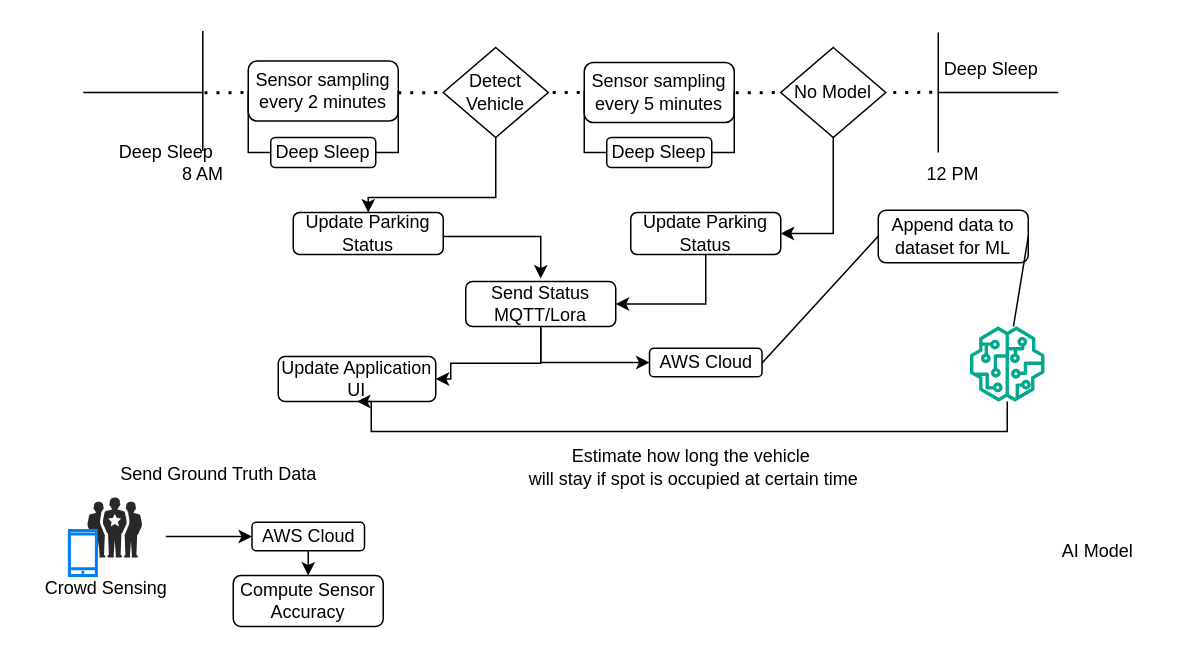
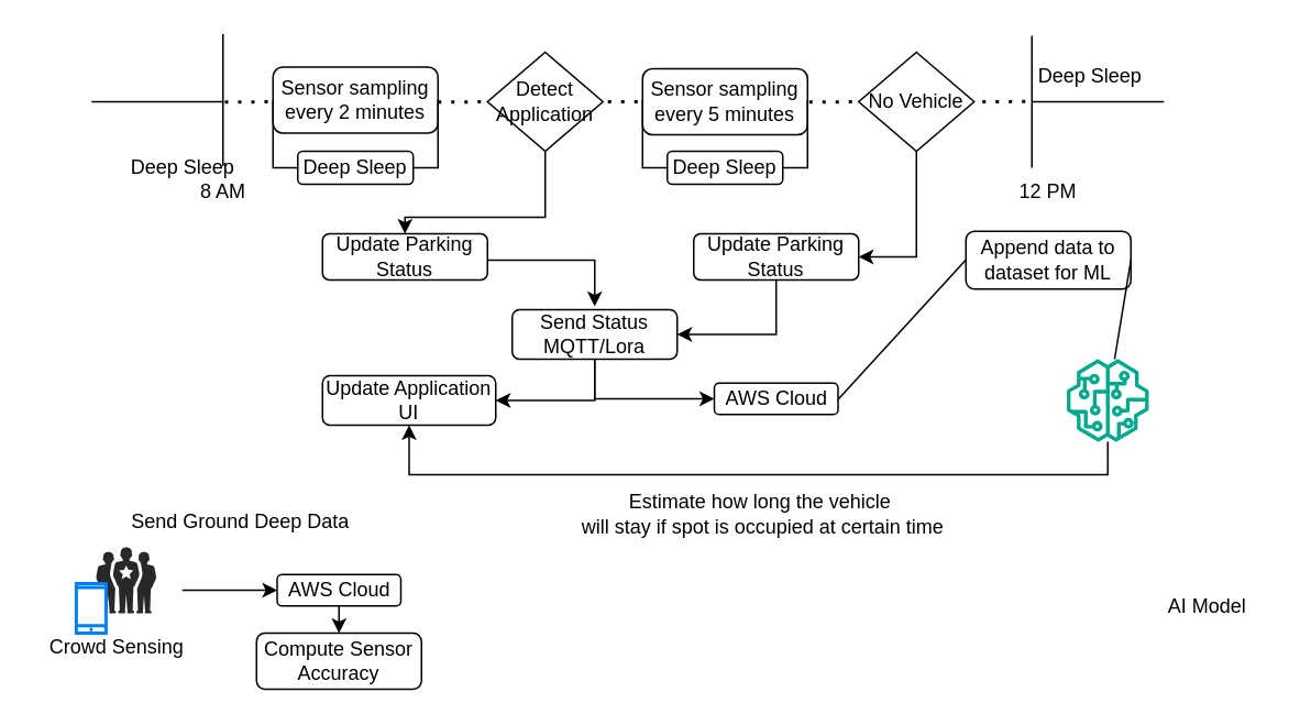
- <mxCell id="7" value="Detect &lt;br&gt;Vehicle" style="rhombus;whiteSpace=wrap;html=1;" parent="1" vertex="1"><mxGeometry x="295" y="31" width="70" height="60" as="geometry" /></mxCell>
+ <mxCell id="7" value="Detect &lt;br&gt;Application" style="rhombus;whiteSpace=wrap;html=1;" parent="1" vertex="1"><mxGeometry x="295" y="31" width="70" height="60" as="geometry" /></mxCell>
- <mxCell id="30" value="No Model" style="rhombus;whiteSpace=wrap;html=1;" parent="1" vertex="1"><mxGeometry x="520" y="31" width="70" height="60" as="geometry" /></mxCell>
+ <mxCell id="30" value="No Vehicle" style="rhombus;whiteSpace=wrap;html=1;" parent="1" vertex="1"><mxGeometry x="520" y="31" width="70" height="60" as="geometry" /></mxCell>
- <mxCell id="23" value="Update Application UI" style="rounded=1;whiteSpace=wrap;html=1;" parent="1" vertex="1"><mxGeometry x="185" y="237" width="105" height="30" as="geometry" /></mxCell>
+ <mxCell id="23" value="Update Application UI" style="rounded=1;whiteSpace=wrap;html=1;" parent="1" vertex="1"><mxGeometry x="195" y="227" width="105" height="30" as="geometry" /></mxCell>
- <mxCell id="43" value="Send Ground Truth Data" style="text;html=1;align=center;verticalAlign=middle;resizable=0;points=[];autosize=1;strokeColor=none;fillColor=none;" parent="1" vertex="1"><mxGeometry x="70" y="301" width="150" height="30" as="geometry" /></mxCell>
+ <mxCell id="43" value="Send Ground Deep Data" style="text;html=1;align=center;verticalAlign=middle;resizable=0;points=[];autosize=1;strokeColor=none;fillColor=none;" parent="1" vertex="1"><mxGeometry x="70" y="301" width="150" height="30" as="geometry" /></mxCell>
